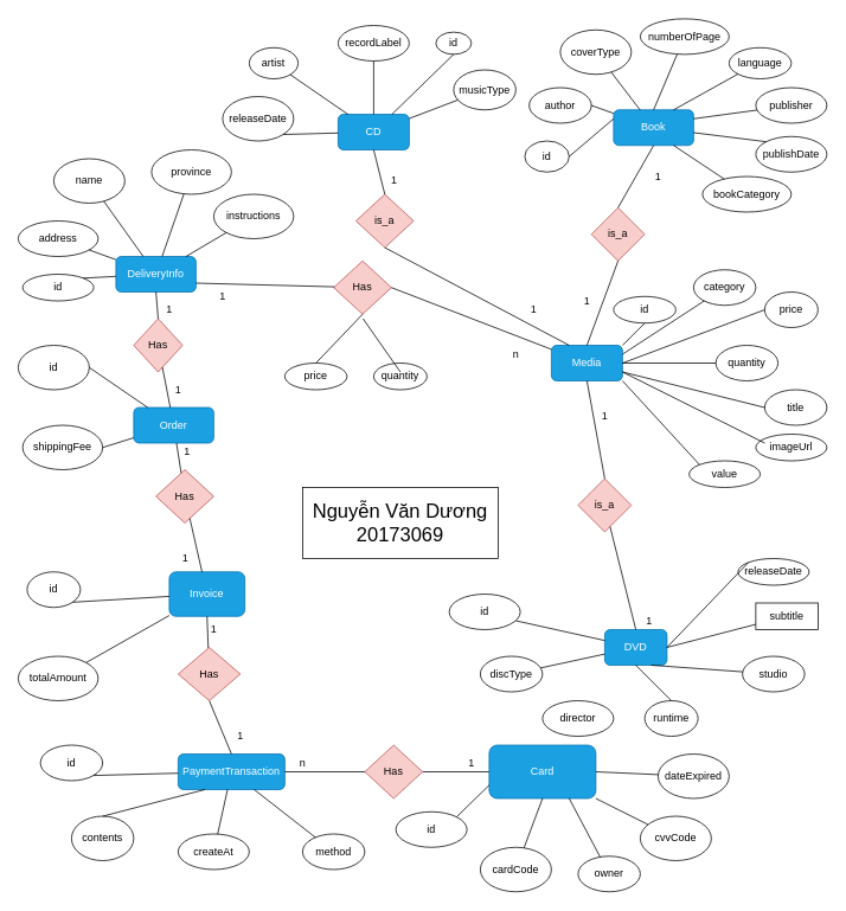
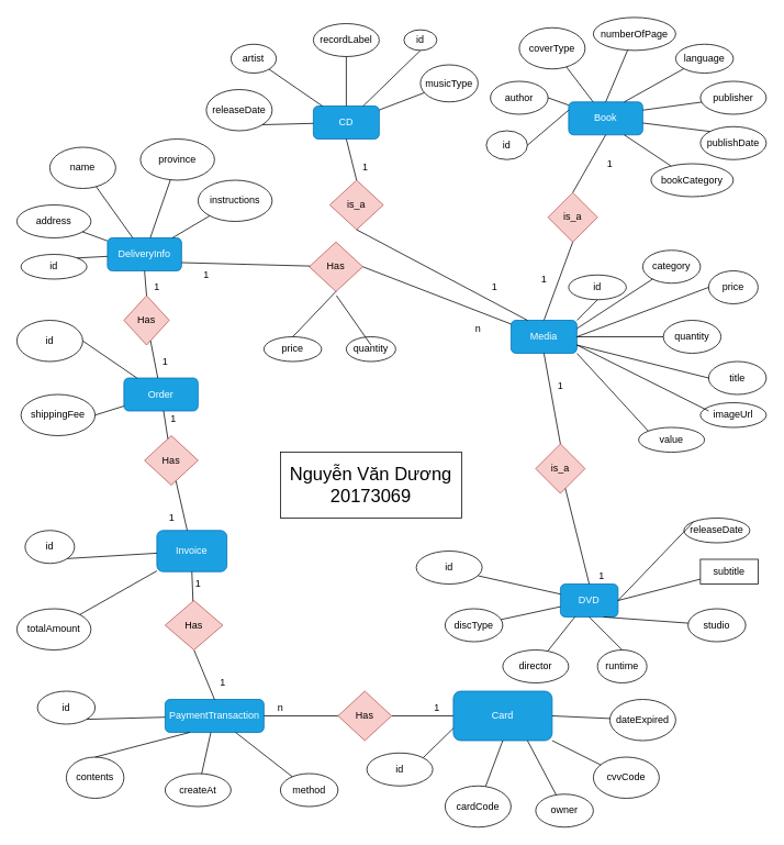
+ <mxCell id="115" value="" style="endArrow=none;html=1;rounded=0;entryX=0.25;entryY=1;entryDx=0;entryDy=0;" parent="1" source="83" target="76" edge="1"><mxGeometry width="50" height="50" relative="1" as="geometry"><mxPoint x="480" y="638" as="sourcePoint" /><mxPoint x="530" y="588" as="targetPoint" /></mxGeometry></mxCell>
